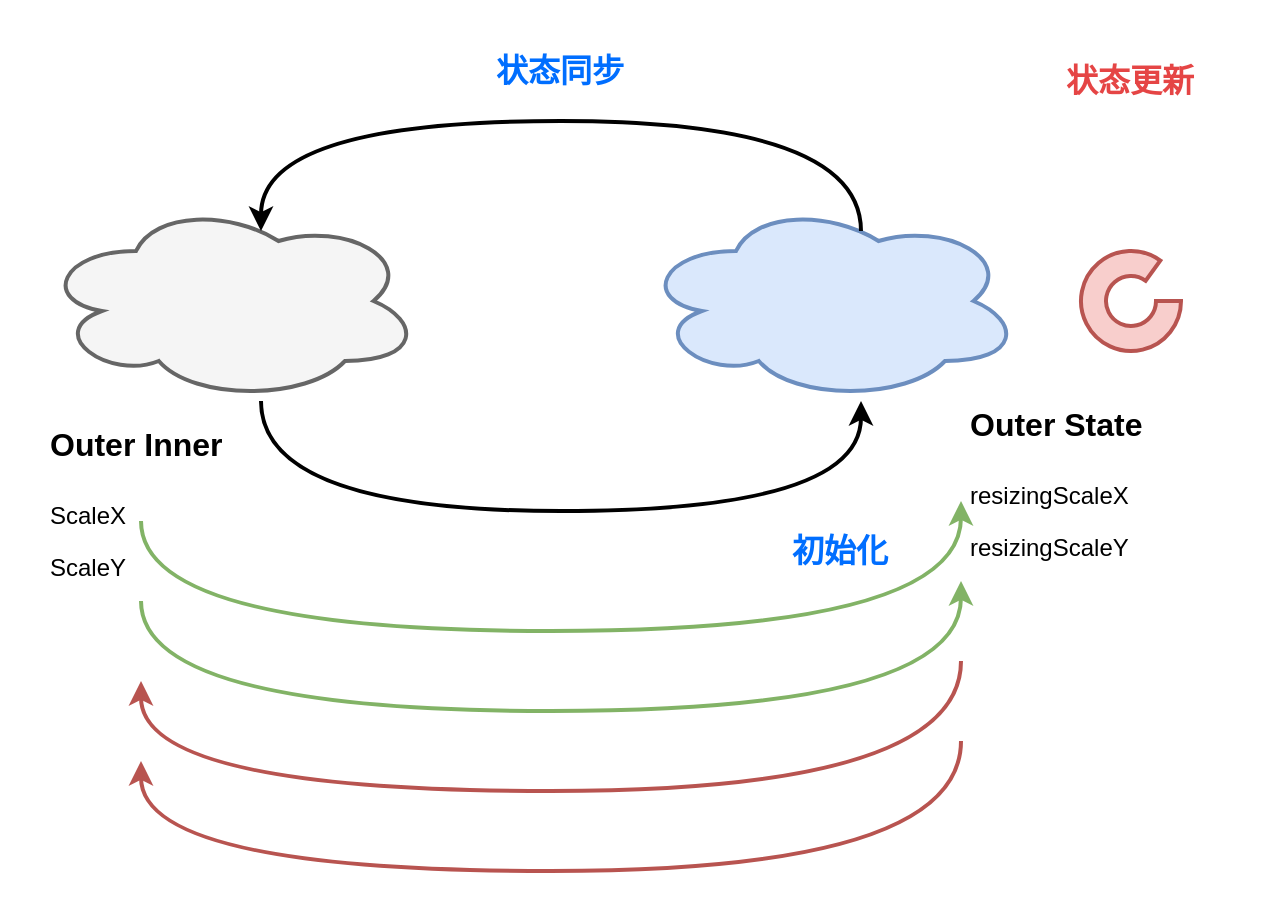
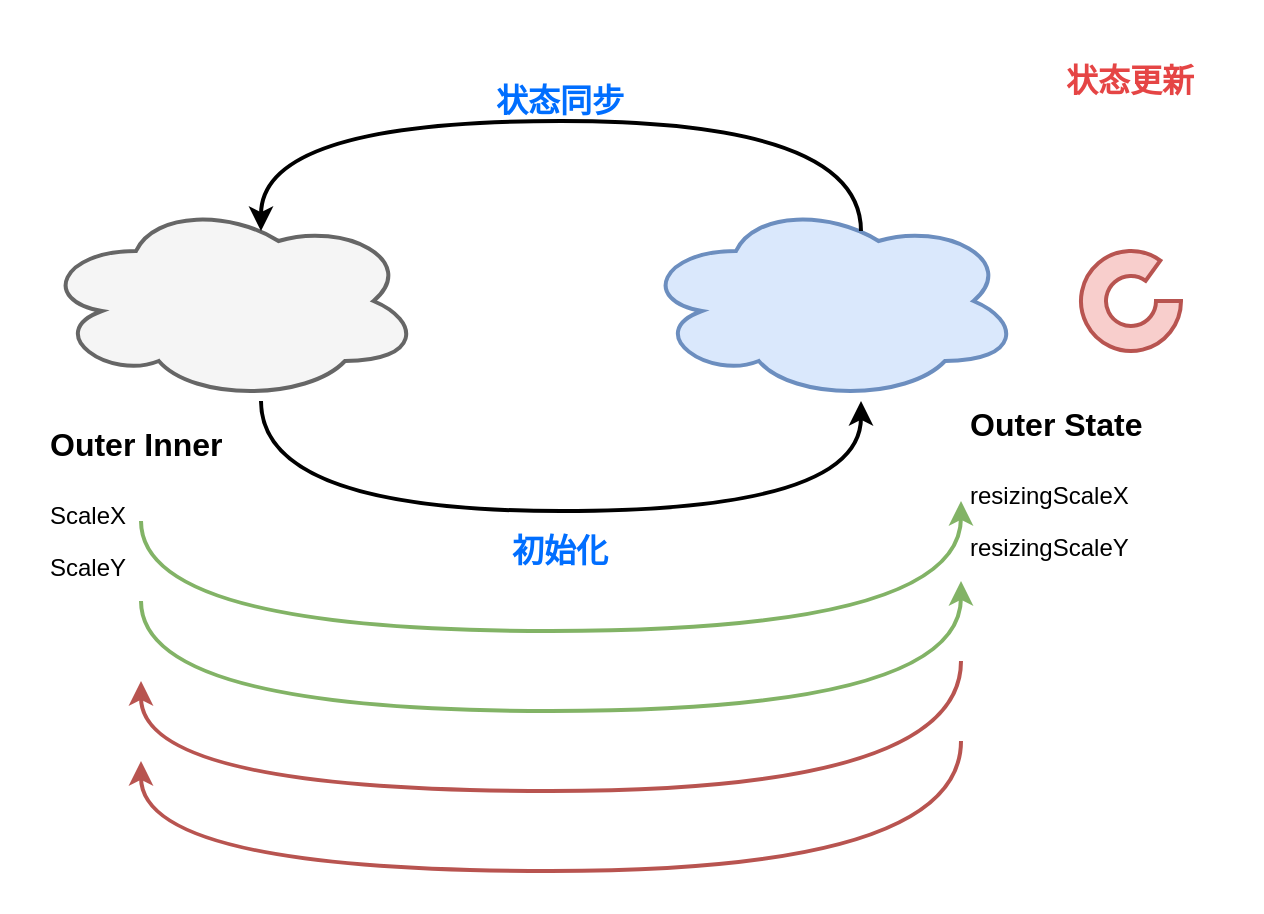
- <mxCell id="8" value="&lt;font color=&quot;#006eff&quot;&gt;&lt;b&gt;状态同步&lt;/b&gt;&lt;/font&gt;" style="text;html=1;strokeColor=none;fillColor=none;align=center;verticalAlign=middle;whiteSpace=wrap;rounded=0;fontSize=16;" vertex="1" parent="1"><mxGeometry x="235" y="20" width="90" height="30" as="geometry" /></mxCell>
+ <mxCell id="8" value="&lt;font color=&quot;#006eff&quot;&gt;&lt;b&gt;状态同步&lt;/b&gt;&lt;/font&gt;" style="text;html=1;strokeColor=none;fillColor=none;align=center;verticalAlign=middle;whiteSpace=wrap;rounded=0;fontSize=16;" vertex="1" parent="1"><mxGeometry x="235" y="35" width="90" height="30" as="geometry" /></mxCell>
- <mxCell id="7" value="&lt;font color=&quot;#006eff&quot;&gt;&lt;b&gt;初始化&lt;/b&gt;&lt;/font&gt;" style="text;html=1;strokeColor=none;fillColor=none;align=center;verticalAlign=middle;whiteSpace=wrap;rounded=0;fontSize=16;" vertex="1" parent="1"><mxGeometry x="390" y="260" width="60" height="30" as="geometry" /></mxCell>
+ <mxCell id="7" value="&lt;font color=&quot;#006eff&quot;&gt;&lt;b&gt;初始化&lt;/b&gt;&lt;/font&gt;" style="text;html=1;strokeColor=none;fillColor=none;align=center;verticalAlign=middle;whiteSpace=wrap;rounded=0;fontSize=16;" vertex="1" parent="1"><mxGeometry x="250" y="260" width="60" height="30" as="geometry" /></mxCell>
